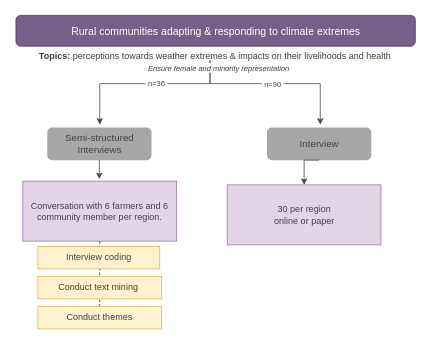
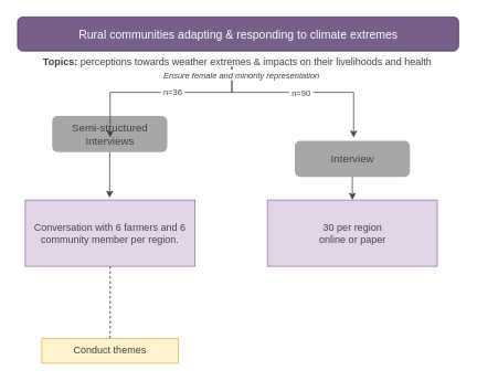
- <mxCell id="7" value="Semi-structured&lt;br&gt;Interviews" style="text;html=1;align=center;verticalAlign=middle;whiteSpace=wrap;rounded=1;fontSize=13;fillColor=#A7A7A7;fontColor=#424242;strokeColor=none;" parent="5" vertex="1"><mxGeometry x="32.5" y="58.62" width="139" height="43.38" as="geometry" /></mxCell>
+ <mxCell id="7" value="Semi-structured&lt;br&gt;Interviews" style="text;html=1;align=center;verticalAlign=middle;whiteSpace=wrap;rounded=1;fontSize=13;fillColor=#A7A7A7;fontColor=#424242;strokeColor=none;" parent="5" vertex="1"><mxGeometry x="32.5" y="28.62" width="139" height="43.38" as="geometry" /></mxCell>
- <mxCell id="16" value="30 per region &lt;br&gt;online or paper" style="text;html=1;align=center;verticalAlign=middle;whiteSpace=wrap;rounded=0;fillColor=#e1d5e7;strokeColor=#9673a6;fontColor=#424242;" parent="5" vertex="1"><mxGeometry x="272.5" y="135" width="205" height="80" as="geometry" /></mxCell>
+ <mxCell id="16" value="30 per region &lt;br&gt;online or paper" style="text;html=1;align=center;verticalAlign=middle;whiteSpace=wrap;rounded=0;fillColor=#e1d5e7;strokeColor=#9673a6;fontColor=#424242;" parent="5" vertex="1"><mxGeometry x="292.5" y="130" width="205" height="80" as="geometry" /></mxCell>
- <mxCell id="13" value="Interview coding" style="text;html=1;align=center;verticalAlign=middle;whiteSpace=wrap;rounded=0;fillColor=#fff2cc;strokeColor=#d6b656;fontColor=#424242;" parent="5" vertex="1"><mxGeometry x="20" y="217" width="162.5" height="30" as="geometry" /></mxCell>
- <mxCell id="12" value="Conduct text mining&amp;nbsp;" style="text;html=1;align=center;verticalAlign=middle;whiteSpace=wrap;rounded=0;fillColor=#fff2cc;strokeColor=#d6b656;fontColor=#424242;" parent="5" vertex="1"><mxGeometry x="20" y="257" width="165" height="30" as="geometry" /></mxCell>
